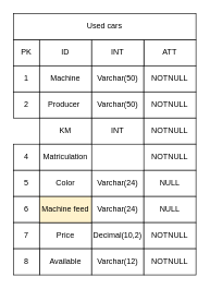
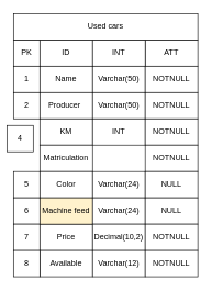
- <mxCell id="12" value="Machine" style="rounded=0;whiteSpace=wrap;html=1;" vertex="1" parent="1"><mxGeometry y="100" width="80" height="40" as="geometry" x="60" /></mxCell>
+ <mxCell id="12" value="Name" style="rounded=0;whiteSpace=wrap;html=1;" vertex="1" parent="1"><mxGeometry y="100" width="80" height="40" as="geometry" x="60" /></mxCell>
- <mxCell id="8" value="4" style="rounded=0;whiteSpace=wrap;html=1;" vertex="1" parent="1"><mxGeometry x="20" y="220" width="40" height="40" as="geometry" /></mxCell>
+ <mxCell id="8" value="4" style="rounded=0;whiteSpace=wrap;html=1;" vertex="1" parent="1"><mxGeometry x="10" y="190" width="40" height="40" as="geometry" /></mxCell>
